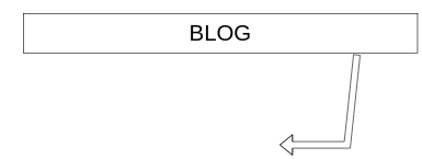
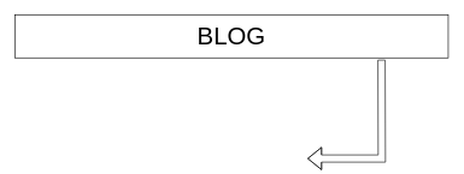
- <mxCell id="2" value="&lt;font style=&quot;font-size: 34px;&quot;&gt;BLOG&lt;/font&gt;" style="rounded=0;whiteSpace=wrap;html=1;" vertex="1" parent="1"><mxGeometry x="35" y="20" width="600" height="60" as="geometry" /></mxCell>
+ <mxCell id="2" value="&lt;font style=&quot;font-size: 34px;&quot;&gt;BLOG&lt;/font&gt;" style="rounded=0;whiteSpace=wrap;html=1;" vertex="1" parent="1"><mxGeometry x="20" y="20" width="600" height="60" as="geometry" /></mxCell>
